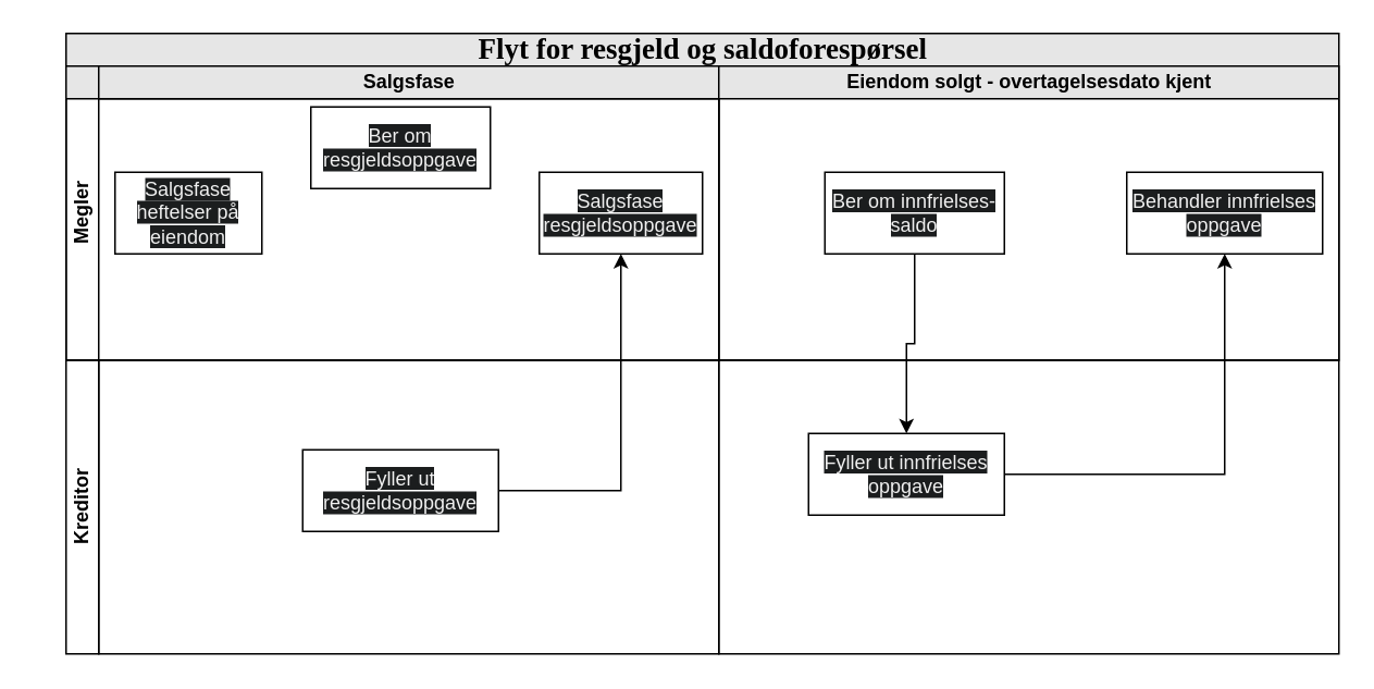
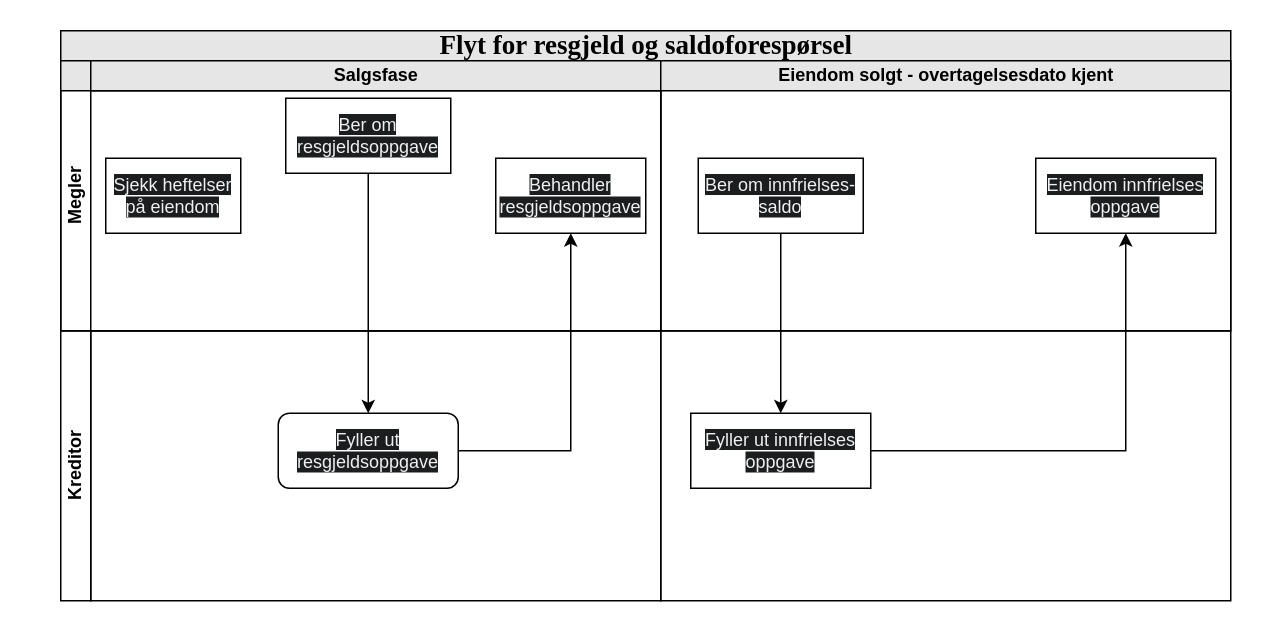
- <mxCell id="5" value="&lt;meta charset=&quot;utf-8&quot;&gt;&lt;span style=&quot;color: rgb(240, 240, 240); font-family: Helvetica; font-size: 12px; font-style: normal; font-variant-ligatures: normal; font-variant-caps: normal; font-weight: 400; letter-spacing: normal; orphans: 2; text-align: center; text-indent: 0px; text-transform: none; widows: 2; word-spacing: 0px; -webkit-text-stroke-width: 0px; white-space: normal; background-color: rgb(27, 29, 30); text-decoration-thickness: initial; text-decoration-style: initial; text-decoration-color: initial; display: inline !important; float: none;&quot;&gt;Salgsfase heftelser på eiendom&lt;/span&gt;" style="rounded=0;whiteSpace=wrap;html=1;" parent="4" vertex="1"><mxGeometry x="10" y="65" width="90" height="50" as="geometry" /></mxCell>
+ <mxCell id="5" value="&lt;meta charset=&quot;utf-8&quot;&gt;&lt;span style=&quot;color: rgb(240, 240, 240); font-family: Helvetica; font-size: 12px; font-style: normal; font-variant-ligatures: normal; font-variant-caps: normal; font-weight: 400; letter-spacing: normal; orphans: 2; text-align: center; text-indent: 0px; text-transform: none; widows: 2; word-spacing: 0px; -webkit-text-stroke-width: 0px; white-space: normal; background-color: rgb(27, 29, 30); text-decoration-thickness: initial; text-decoration-style: initial; text-decoration-color: initial; display: inline !important; float: none;&quot;&gt;Sjekk heftelser på eiendom&lt;/span&gt;" style="rounded=0;whiteSpace=wrap;html=1;" parent="4" vertex="1"><mxGeometry x="10" y="65" width="90" height="50" as="geometry" /></mxCell>
- <mxCell id="7" value="&lt;span style=&quot;color: rgb(240, 240, 240); font-family: Helvetica; font-size: 12px; font-style: normal; font-variant-ligatures: normal; font-variant-caps: normal; font-weight: 400; letter-spacing: normal; orphans: 2; text-align: center; text-indent: 0px; text-transform: none; widows: 2; word-spacing: 0px; -webkit-text-stroke-width: 0px; white-space: normal; background-color: rgb(27, 29, 30); text-decoration-thickness: initial; text-decoration-style: initial; text-decoration-color: initial; display: inline !important; float: none;&quot;&gt;Salgsfase resgjeldsoppgave&lt;/span&gt;" style="rounded=0;whiteSpace=wrap;html=1;" parent="4" vertex="1"><mxGeometry x="270" y="65" width="100" height="50" as="geometry" /></mxCell>
+ <mxCell id="7" value="&lt;span style=&quot;color: rgb(240, 240, 240); font-family: Helvetica; font-size: 12px; font-style: normal; font-variant-ligatures: normal; font-variant-caps: normal; font-weight: 400; letter-spacing: normal; orphans: 2; text-align: center; text-indent: 0px; text-transform: none; widows: 2; word-spacing: 0px; -webkit-text-stroke-width: 0px; white-space: normal; background-color: rgb(27, 29, 30); text-decoration-thickness: initial; text-decoration-style: initial; text-decoration-color: initial; display: inline !important; float: none;&quot;&gt;Behandler resgjeldsoppgave&lt;/span&gt;" style="rounded=0;whiteSpace=wrap;html=1;" parent="4" vertex="1"><mxGeometry x="270" y="65" width="100" height="50" as="geometry" /></mxCell>
- <mxCell id="11" value="&lt;span style=&quot;color: rgb(240, 240, 240); font-family: Helvetica; font-size: 12px; font-style: normal; font-variant-ligatures: normal; font-variant-caps: normal; font-weight: 400; letter-spacing: normal; orphans: 2; text-align: center; text-indent: 0px; text-transform: none; widows: 2; word-spacing: 0px; -webkit-text-stroke-width: 0px; white-space: normal; background-color: rgb(27, 29, 30); text-decoration-thickness: initial; text-decoration-style: initial; text-decoration-color: initial; display: inline !important; float: none;&quot;&gt;Ber om innfrielses-saldo&lt;/span&gt;" style="rounded=0;whiteSpace=wrap;html=1;" parent="9" vertex="1"><mxGeometry x="65" y="65" width="110" height="50" as="geometry" /></mxCell>
+ <mxCell id="11" value="&lt;span style=&quot;color: rgb(240, 240, 240); font-family: Helvetica; font-size: 12px; font-style: normal; font-variant-ligatures: normal; font-variant-caps: normal; font-weight: 400; letter-spacing: normal; orphans: 2; text-align: center; text-indent: 0px; text-transform: none; widows: 2; word-spacing: 0px; -webkit-text-stroke-width: 0px; white-space: normal; background-color: rgb(27, 29, 30); text-decoration-thickness: initial; text-decoration-style: initial; text-decoration-color: initial; display: inline !important; float: none;&quot;&gt;Ber om innfrielses-saldo&lt;/span&gt;" style="rounded=0;whiteSpace=wrap;html=1;" parent="9" vertex="1"><mxGeometry x="25" y="65" width="110" height="50" as="geometry" /></mxCell>
- <mxCell id="10" value="&lt;span style=&quot;color: rgb(240, 240, 240); font-family: Helvetica; font-size: 12px; font-style: normal; font-variant-ligatures: normal; font-variant-caps: normal; font-weight: 400; letter-spacing: normal; orphans: 2; text-align: center; text-indent: 0px; text-transform: none; widows: 2; word-spacing: 0px; -webkit-text-stroke-width: 0px; white-space: normal; background-color: rgb(27, 29, 30); text-decoration-thickness: initial; text-decoration-style: initial; text-decoration-color: initial; display: inline !important; float: none;&quot;&gt;Behandler innfrielses oppgave&lt;/span&gt;" style="rounded=0;whiteSpace=wrap;html=1;" parent="9" vertex="1"><mxGeometry x="250" y="65" width="120" height="50" as="geometry" /></mxCell>
+ <mxCell id="10" value="&lt;span style=&quot;color: rgb(240, 240, 240); font-family: Helvetica; font-size: 12px; font-style: normal; font-variant-ligatures: normal; font-variant-caps: normal; font-weight: 400; letter-spacing: normal; orphans: 2; text-align: center; text-indent: 0px; text-transform: none; widows: 2; word-spacing: 0px; -webkit-text-stroke-width: 0px; white-space: normal; background-color: rgb(27, 29, 30); text-decoration-thickness: initial; text-decoration-style: initial; text-decoration-color: initial; display: inline !important; float: none;&quot;&gt;Eiendom innfrielses oppgave&lt;/span&gt;" style="rounded=0;whiteSpace=wrap;html=1;" parent="9" vertex="1"><mxGeometry x="250" y="65" width="120" height="50" as="geometry" /></mxCell>
+ <mxCell id="18" style="edgeStyle=orthogonalEdgeStyle;rounded=0;orthogonalLoop=1;jettySize=auto;html=1;entryX=0.5;entryY=0;entryDx=0;entryDy=0;" parent="1" source="6" target="15" edge="1"><mxGeometry relative="1" as="geometry" /></mxCell>
- <mxCell id="17" value="&lt;span style=&quot;color: rgb(240, 240, 240); font-family: Helvetica; font-size: 12px; font-style: normal; font-variant-ligatures: normal; font-variant-caps: normal; font-weight: 400; letter-spacing: normal; orphans: 2; text-align: center; text-indent: 0px; text-transform: none; widows: 2; word-spacing: 0px; -webkit-text-stroke-width: 0px; white-space: normal; background-color: rgb(27, 29, 30); text-decoration-thickness: initial; text-decoration-style: initial; text-decoration-color: initial; display: inline !important; float: none;&quot;&gt;Fyller ut innfrielses oppgave&lt;/span&gt;" style="rounded=0;whiteSpace=wrap;html=1;" parent="16" vertex="1"><mxGeometry x="55" y="45" width="120" height="50" as="geometry" /></mxCell>
+ <mxCell id="17" value="&lt;span style=&quot;color: rgb(240, 240, 240); font-family: Helvetica; font-size: 12px; font-style: normal; font-variant-ligatures: normal; font-variant-caps: normal; font-weight: 400; letter-spacing: normal; orphans: 2; text-align: center; text-indent: 0px; text-transform: none; widows: 2; word-spacing: 0px; -webkit-text-stroke-width: 0px; white-space: normal; background-color: rgb(27, 29, 30); text-decoration-thickness: initial; text-decoration-style: initial; text-decoration-color: initial; display: inline !important; float: none;&quot;&gt;Fyller ut innfrielses oppgave&lt;/span&gt;" style="rounded=0;whiteSpace=wrap;html=1;" parent="16" vertex="1"><mxGeometry x="20" y="55" width="120" height="50" as="geometry" /></mxCell>
- <mxCell id="15" value="&lt;span style=&quot;color: rgb(240, 240, 240); font-family: Helvetica; font-size: 12px; font-style: normal; font-variant-ligatures: normal; font-variant-caps: normal; font-weight: 400; letter-spacing: normal; orphans: 2; text-align: center; text-indent: 0px; text-transform: none; widows: 2; word-spacing: 0px; -webkit-text-stroke-width: 0px; white-space: normal; background-color: rgb(27, 29, 30); text-decoration-thickness: initial; text-decoration-style: initial; text-decoration-color: initial; display: inline !important; float: none;&quot;&gt;Fyller ut resgjeldsoppgave&lt;/span&gt;" style="rounded=0;whiteSpace=wrap;html=1;" parent="14" vertex="1"><mxGeometry x="125" y="55" width="120" height="50" as="geometry" /></mxCell>
+ <mxCell id="15" value="&lt;span style=&quot;color: rgb(240, 240, 240); font-family: Helvetica; font-size: 12px; font-style: normal; font-variant-ligatures: normal; font-variant-caps: normal; font-weight: 400; letter-spacing: normal; orphans: 2; text-align: center; text-indent: 0px; text-transform: none; widows: 2; word-spacing: 0px; -webkit-text-stroke-width: 0px; white-space: normal; background-color: rgb(27, 29, 30); text-decoration-thickness: initial; text-decoration-style: initial; text-decoration-color: initial; display: inline !important; float: none;&quot;&gt;Fyller ut resgjeldsoppgave&lt;/span&gt;" style="whiteSpace=wrap;html=1;rounded=1;" parent="14" vertex="1"><mxGeometry x="125" y="55" width="120" height="50" as="geometry" /></mxCell>
